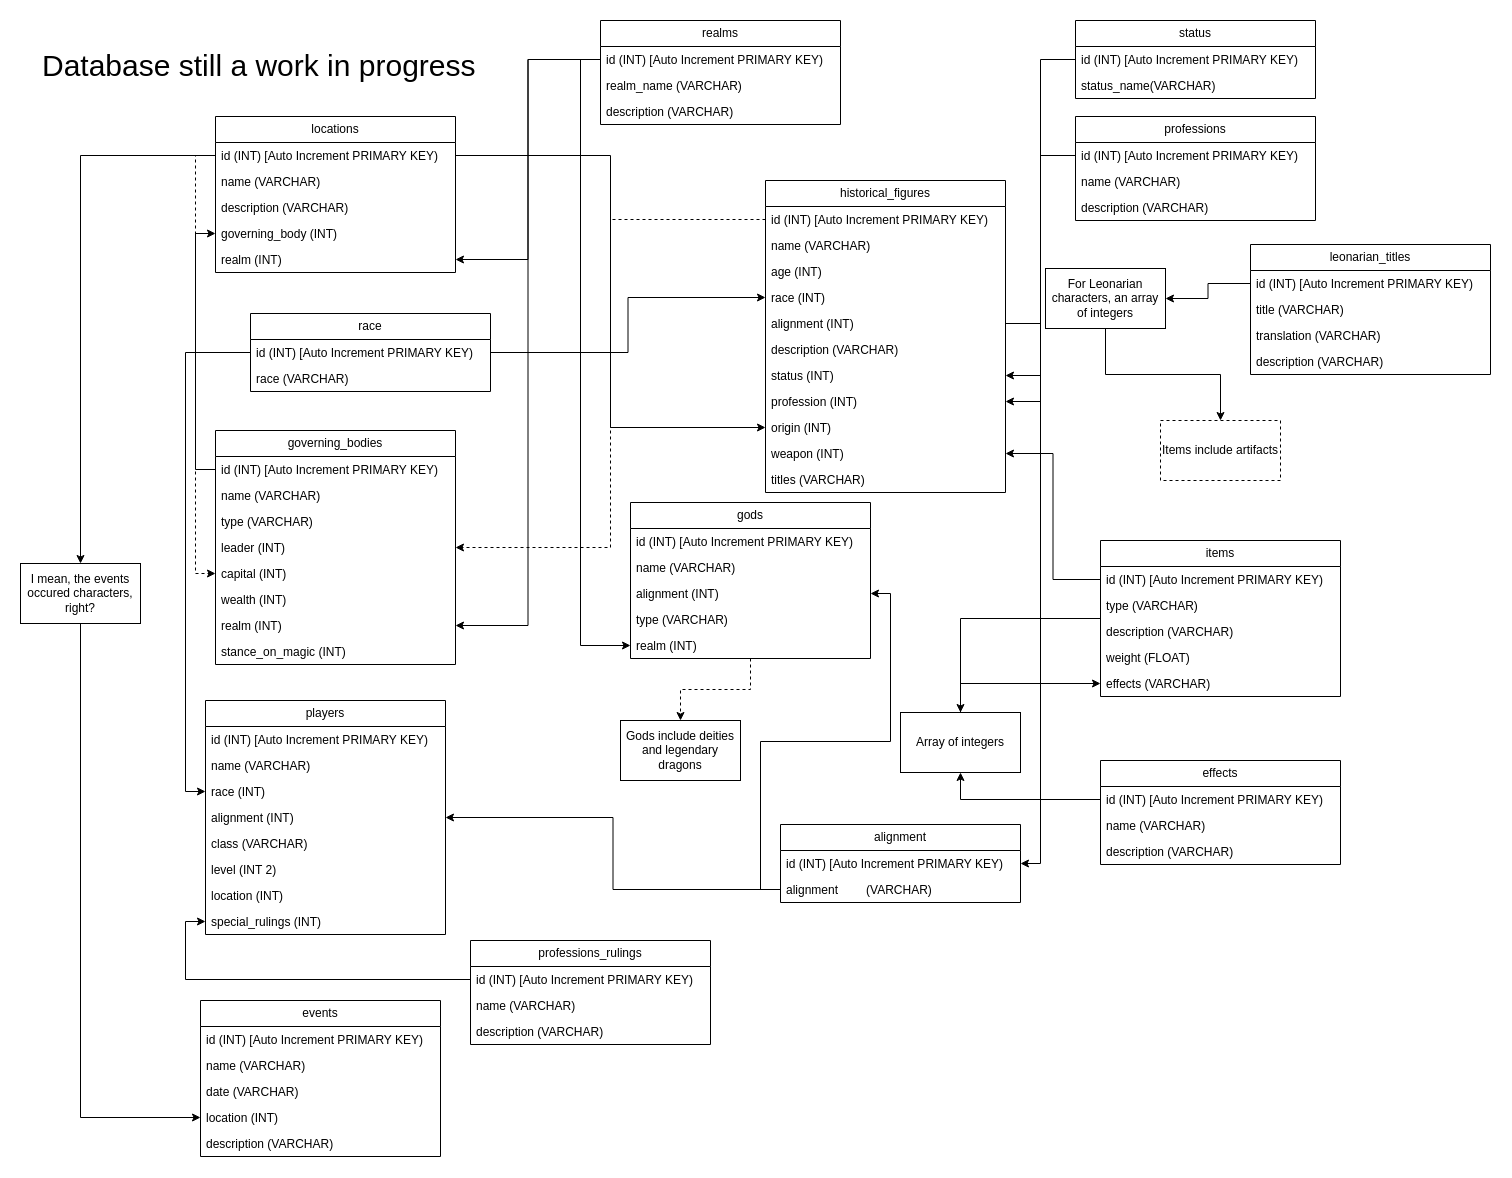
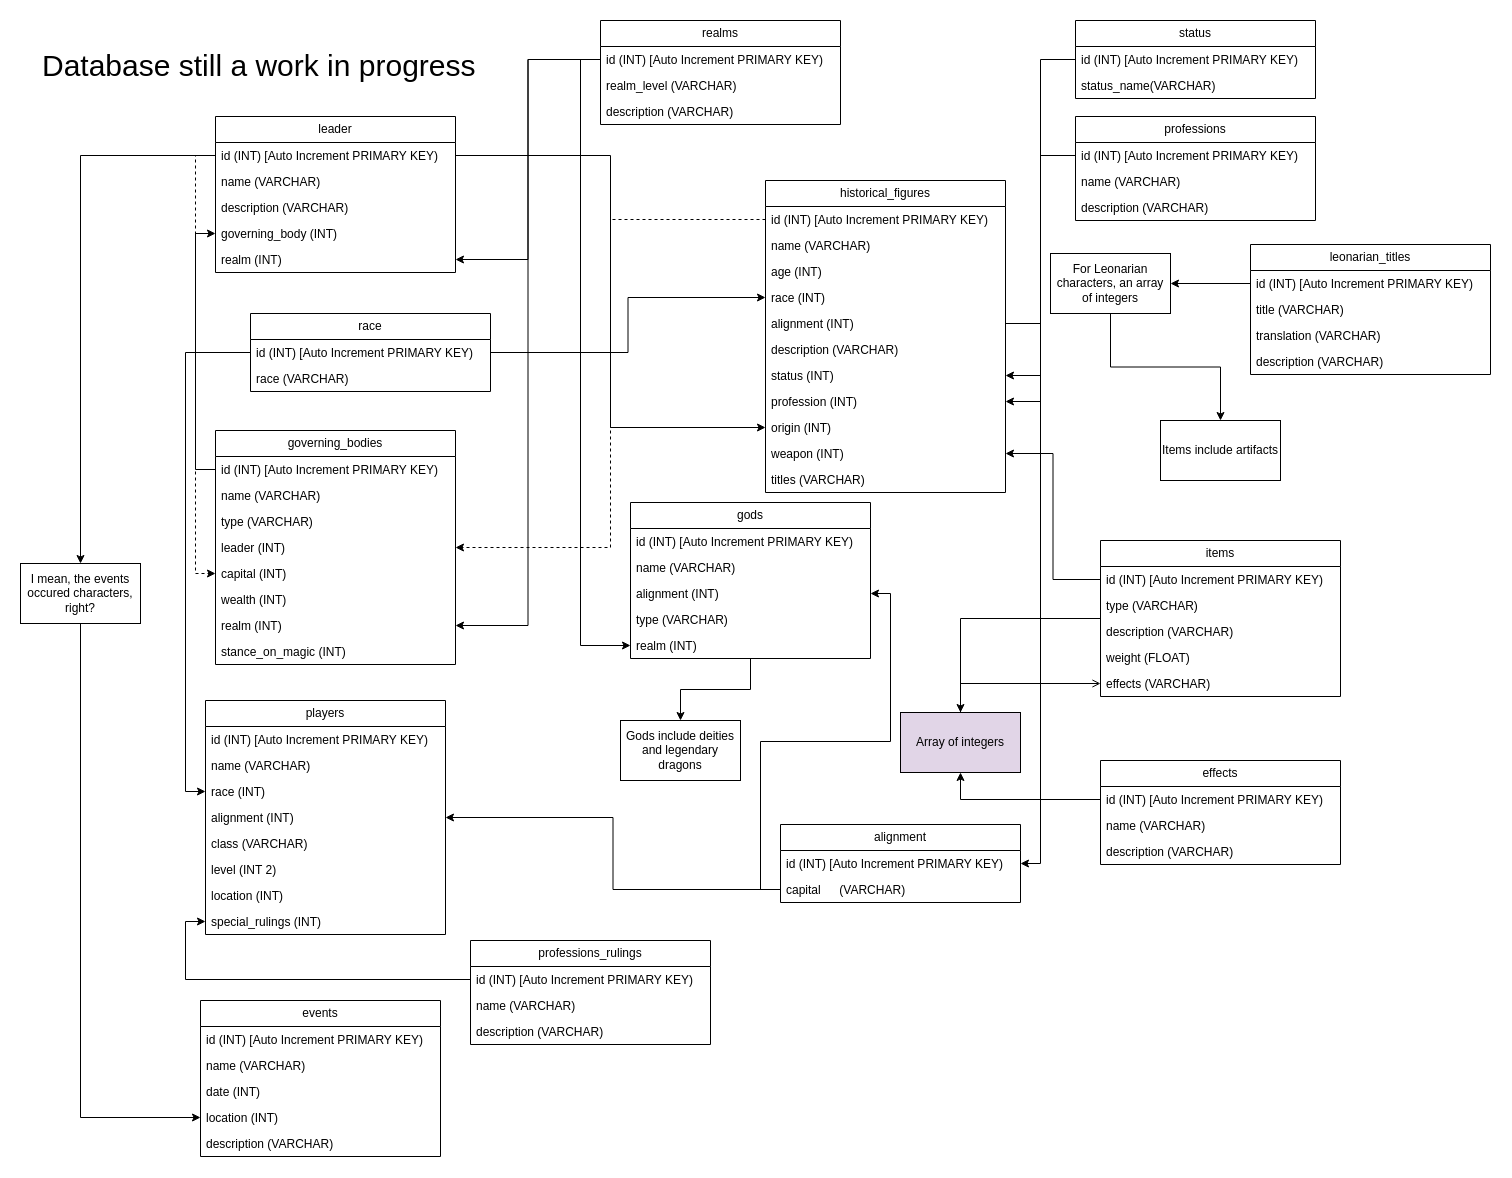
- <mxCell id="28" value="realm_name (VARCHAR)" style="text;strokeColor=none;fillColor=none;align=left;verticalAlign=top;spacingLeft=4;spacingRight=4;overflow=hidden;rotatable=0;points=[[0,0.5],[1,0.5]];portConstraint=eastwest;whiteSpace=wrap;html=1;" parent="26" vertex="1"><mxGeometry y="52" width="240" height="26" as="geometry" /></mxCell>
+ <mxCell id="28" value="realm_level (VARCHAR)" style="text;strokeColor=none;fillColor=none;align=left;verticalAlign=top;spacingLeft=4;spacingRight=4;overflow=hidden;rotatable=0;points=[[0,0.5],[1,0.5]];portConstraint=eastwest;whiteSpace=wrap;html=1;" parent="26" vertex="1"><mxGeometry y="52" width="240" height="26" as="geometry" /></mxCell>
- <mxCell id="11" value="locations" style="swimlane;fontStyle=0;childLayout=stackLayout;horizontal=1;startSize=26;fillColor=none;horizontalStack=0;resizeParent=1;resizeParentMax=0;resizeLast=0;collapsible=1;marginBottom=0;whiteSpace=wrap;html=1;" parent="1" vertex="1"><mxGeometry x="215" y="116" width="240" height="156" as="geometry"><mxRectangle x="180" y="80" width="100" height="30" as="alternateBounds" /></mxGeometry></mxCell>
+ <mxCell id="11" value="leader" style="swimlane;fontStyle=0;childLayout=stackLayout;horizontal=1;startSize=26;fillColor=none;horizontalStack=0;resizeParent=1;resizeParentMax=0;resizeLast=0;collapsible=1;marginBottom=0;whiteSpace=wrap;html=1;" parent="1" vertex="1"><mxGeometry x="215" y="116" width="240" height="156" as="geometry"><mxRectangle x="180" y="80" width="100" height="30" as="alternateBounds" /></mxGeometry></mxCell>
- <mxCell id="110" value="For Leonarian characters, an array of integers" style="rounded=0;whiteSpace=wrap;html=1;" parent="1" vertex="1"><mxGeometry x="1045" y="268" width="120" height="60" as="geometry" /></mxCell>
+ <mxCell id="110" value="For Leonarian characters, an array of integers" style="rounded=0;whiteSpace=wrap;html=1;" parent="1" vertex="1"><mxGeometry x="1050" y="253" width="120" height="60" as="geometry" /></mxCell>
- <mxCell id="64" value="Items include artifacts" style="whiteSpace=wrap;html=1;fillColor=none;fontStyle=0;startSize=26;dashed=1;" parent="1" vertex="1"><mxGeometry x="1160" y="420" width="120" height="60" as="geometry" /></mxCell>
+ <mxCell id="64" value="Items include artifacts" style="whiteSpace=wrap;html=1;fillColor=none;fontStyle=0;startSize=26;" parent="1" vertex="1"><mxGeometry x="1160" y="420" width="120" height="60" as="geometry" /></mxCell>
- <mxCell id="65" style="edgeStyle=orthogonalEdgeStyle;rounded=0;orthogonalLoop=1;jettySize=auto;html=1;exitX=0.5;exitY=0;exitDx=0;exitDy=0;" parent="1" source="66" target="62" edge="1"><mxGeometry relative="1" as="geometry" /></mxCell>
+ <mxCell id="65" style="edgeStyle=orthogonalEdgeStyle;rounded=0;orthogonalLoop=1;jettySize=auto;html=1;exitX=0.5;exitY=0;exitDx=0;exitDy=0;endArrow=open;" parent="1" source="66" target="62" edge="1"><mxGeometry relative="1" as="geometry" /></mxCell>
- <mxCell id="72" value="" style="edgeStyle=orthogonalEdgeStyle;rounded=0;orthogonalLoop=1;jettySize=auto;html=1;dashed=1;" parent="1" source="73" target="80" edge="1"><mxGeometry relative="1" as="geometry" /></mxCell>
+ <mxCell id="72" value="" style="edgeStyle=orthogonalEdgeStyle;rounded=0;orthogonalLoop=1;jettySize=auto;html=1;" parent="1" source="73" target="80" edge="1"><mxGeometry relative="1" as="geometry" /></mxCell>
- <mxCell id="66" value="Array of integers" style="rounded=0;whiteSpace=wrap;html=1;" parent="1" vertex="1"><mxGeometry x="900" y="712" width="120" height="60" as="geometry" /></mxCell>
+ <mxCell id="66" value="Array of integers" style="rounded=0;whiteSpace=wrap;html=1;fillColor=#e1d5e7;" parent="1" vertex="1"><mxGeometry x="900" y="712" width="120" height="60" as="geometry" /></mxCell>
- <mxCell id="86" value="alignment&lt;span style=&quot;white-space: pre;&quot;&gt;&#09;&lt;/span&gt;(VARCHAR)" style="text;strokeColor=none;fillColor=none;align=left;verticalAlign=top;spacingLeft=4;spacingRight=4;overflow=hidden;rotatable=0;points=[[0,0.5],[1,0.5]];portConstraint=eastwest;whiteSpace=wrap;html=1;" parent="84" vertex="1"><mxGeometry y="52" width="240" height="26" as="geometry" /></mxCell>
+ <mxCell id="86" value="capital&lt;span style=&quot;white-space: pre;&quot;&gt;&#09;&lt;/span&gt;(VARCHAR)" style="text;strokeColor=none;fillColor=none;align=left;verticalAlign=top;spacingLeft=4;spacingRight=4;overflow=hidden;rotatable=0;points=[[0,0.5],[1,0.5]];portConstraint=eastwest;whiteSpace=wrap;html=1;" parent="84" vertex="1"><mxGeometry y="52" width="240" height="26" as="geometry" /></mxCell>
- <mxCell id="92" value="date (VARCHAR)" style="text;strokeColor=none;fillColor=none;align=left;verticalAlign=top;spacingLeft=4;spacingRight=4;overflow=hidden;rotatable=0;points=[[0,0.5],[1,0.5]];portConstraint=eastwest;whiteSpace=wrap;html=1;" parent="89" vertex="1"><mxGeometry y="78" width="240" height="26" as="geometry" /></mxCell>
+ <mxCell id="92" value="date (INT)" style="text;strokeColor=none;fillColor=none;align=left;verticalAlign=top;spacingLeft=4;spacingRight=4;overflow=hidden;rotatable=0;points=[[0,0.5],[1,0.5]];portConstraint=eastwest;whiteSpace=wrap;html=1;" parent="89" vertex="1"><mxGeometry y="78" width="240" height="26" as="geometry" /></mxCell>
